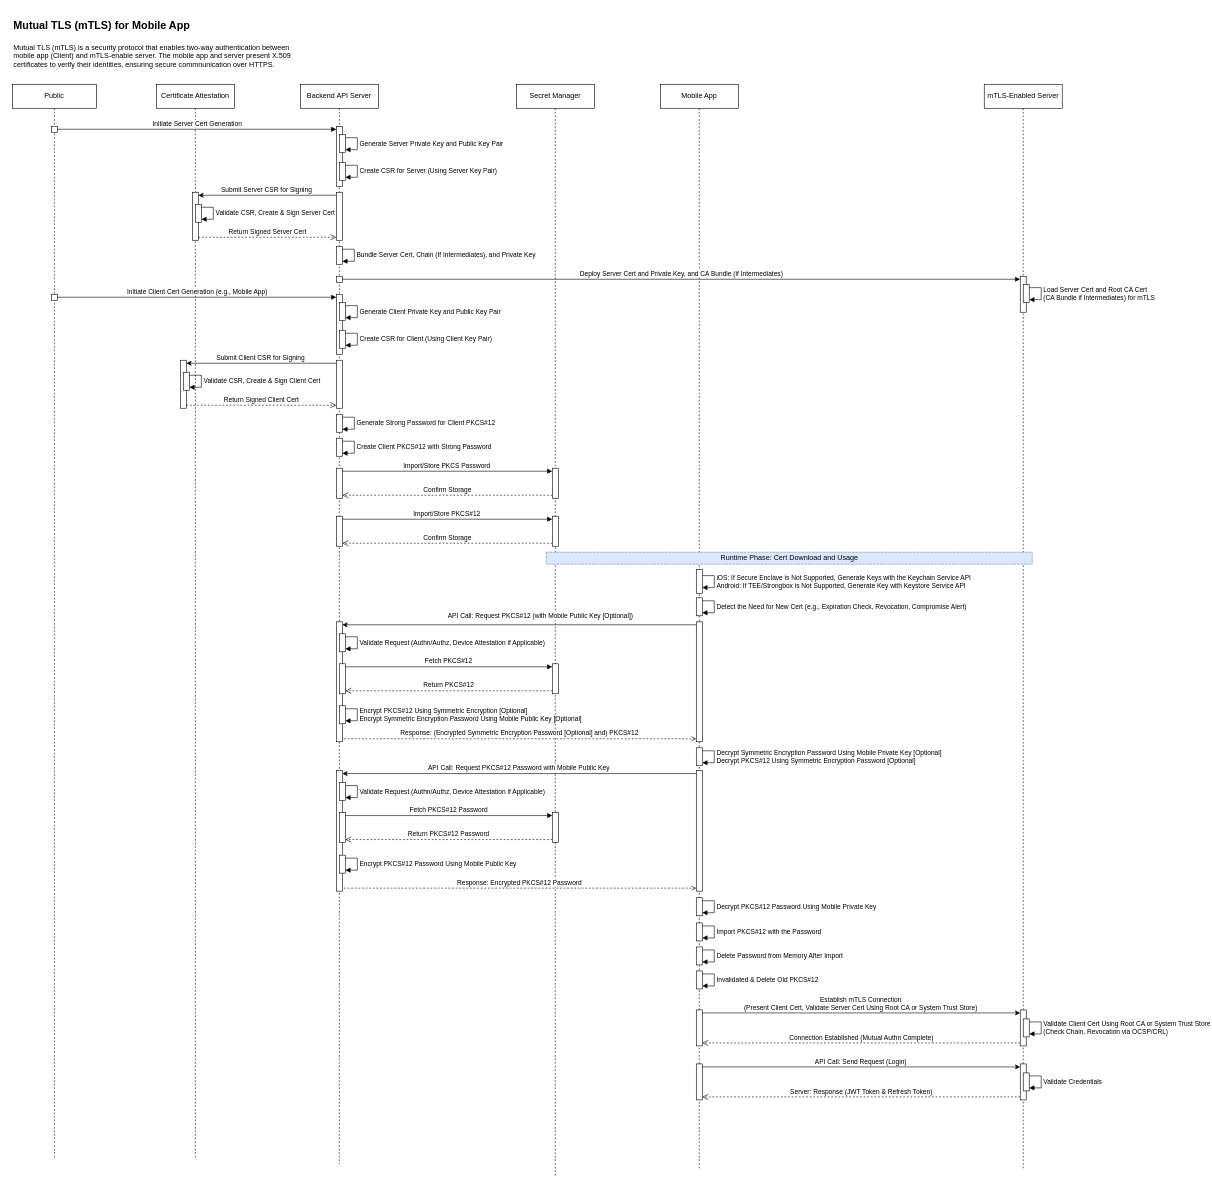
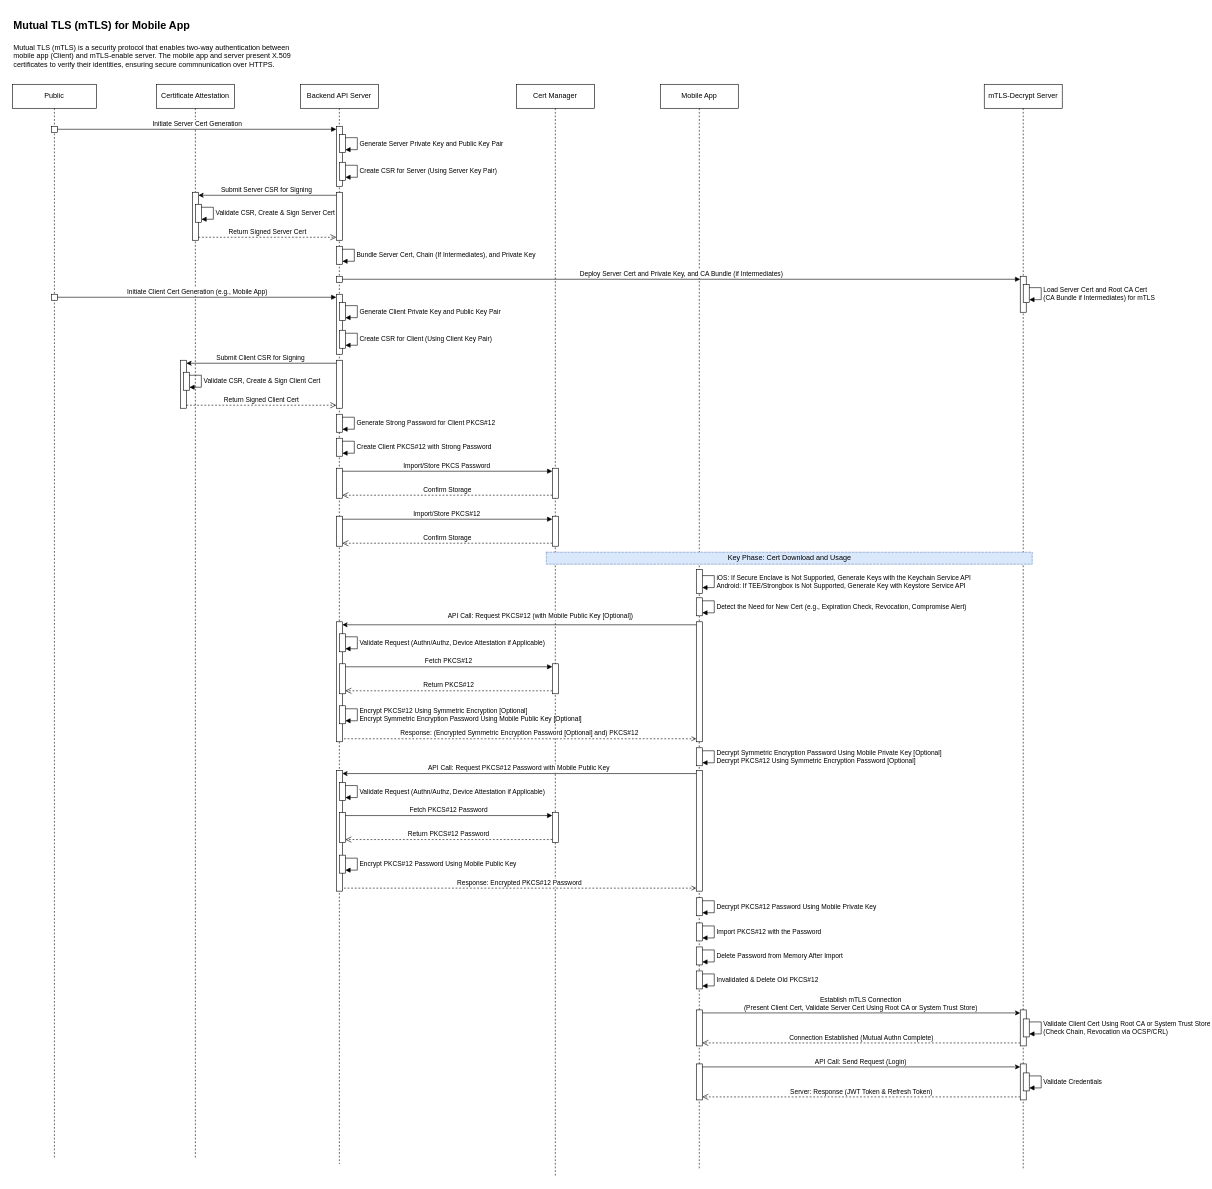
- <mxCell id="48" value="Secret Manager" style="shape=umlLifeline;perimeter=lifelinePerimeter;whiteSpace=wrap;html=1;container=1;dropTarget=0;collapsible=0;recursiveResize=0;outlineConnect=0;portConstraint=eastwest;newEdgeStyle={&quot;curved&quot;:0,&quot;rounded&quot;:0};" parent="1" vertex="1"><mxGeometry x="860" y="140" width="130" height="1820" as="geometry" /></mxCell>
+ <mxCell id="48" value="Cert Manager" style="shape=umlLifeline;perimeter=lifelinePerimeter;whiteSpace=wrap;html=1;container=1;dropTarget=0;collapsible=0;recursiveResize=0;outlineConnect=0;portConstraint=eastwest;newEdgeStyle={&quot;curved&quot;:0,&quot;rounded&quot;:0};" parent="1" vertex="1"><mxGeometry x="860" y="140" width="130" height="1820" as="geometry" /></mxCell>
- <mxCell id="72" value="mTLS-Enabled Server" style="shape=umlLifeline;perimeter=lifelinePerimeter;whiteSpace=wrap;html=1;container=1;dropTarget=0;collapsible=0;recursiveResize=0;outlineConnect=0;portConstraint=eastwest;newEdgeStyle={&quot;curved&quot;:0,&quot;rounded&quot;:0};" parent="1" vertex="1"><mxGeometry x="1640" y="140" width="130" height="1810" as="geometry" /></mxCell>
+ <mxCell id="72" value="mTLS-Decrypt Server" style="shape=umlLifeline;perimeter=lifelinePerimeter;whiteSpace=wrap;html=1;container=1;dropTarget=0;collapsible=0;recursiveResize=0;outlineConnect=0;portConstraint=eastwest;newEdgeStyle={&quot;curved&quot;:0,&quot;rounded&quot;:0};" parent="1" vertex="1"><mxGeometry x="1640" y="140" width="130" height="1810" as="geometry" /></mxCell>
- <mxCell id="103" value="&lt;div align=&quot;center&quot;&gt;Runtime Phase: Cert Download and Usage&lt;/div&gt;" style="shape=partialRectangle;html=1;top=1;align=center;dashed=1;fillColor=#dae8fc;strokeColor=#6c8ebf;" parent="1" vertex="1"><mxGeometry x="910" y="920" width="810" height="20" as="geometry" /></mxCell>
+ <mxCell id="103" value="&lt;div align=&quot;center&quot;&gt;Key Phase: Cert Download and Usage&lt;/div&gt;" style="shape=partialRectangle;html=1;top=1;align=center;dashed=1;fillColor=#dae8fc;strokeColor=#6c8ebf;" parent="1" vertex="1"><mxGeometry x="910" y="920" width="810" height="20" as="geometry" /></mxCell>
